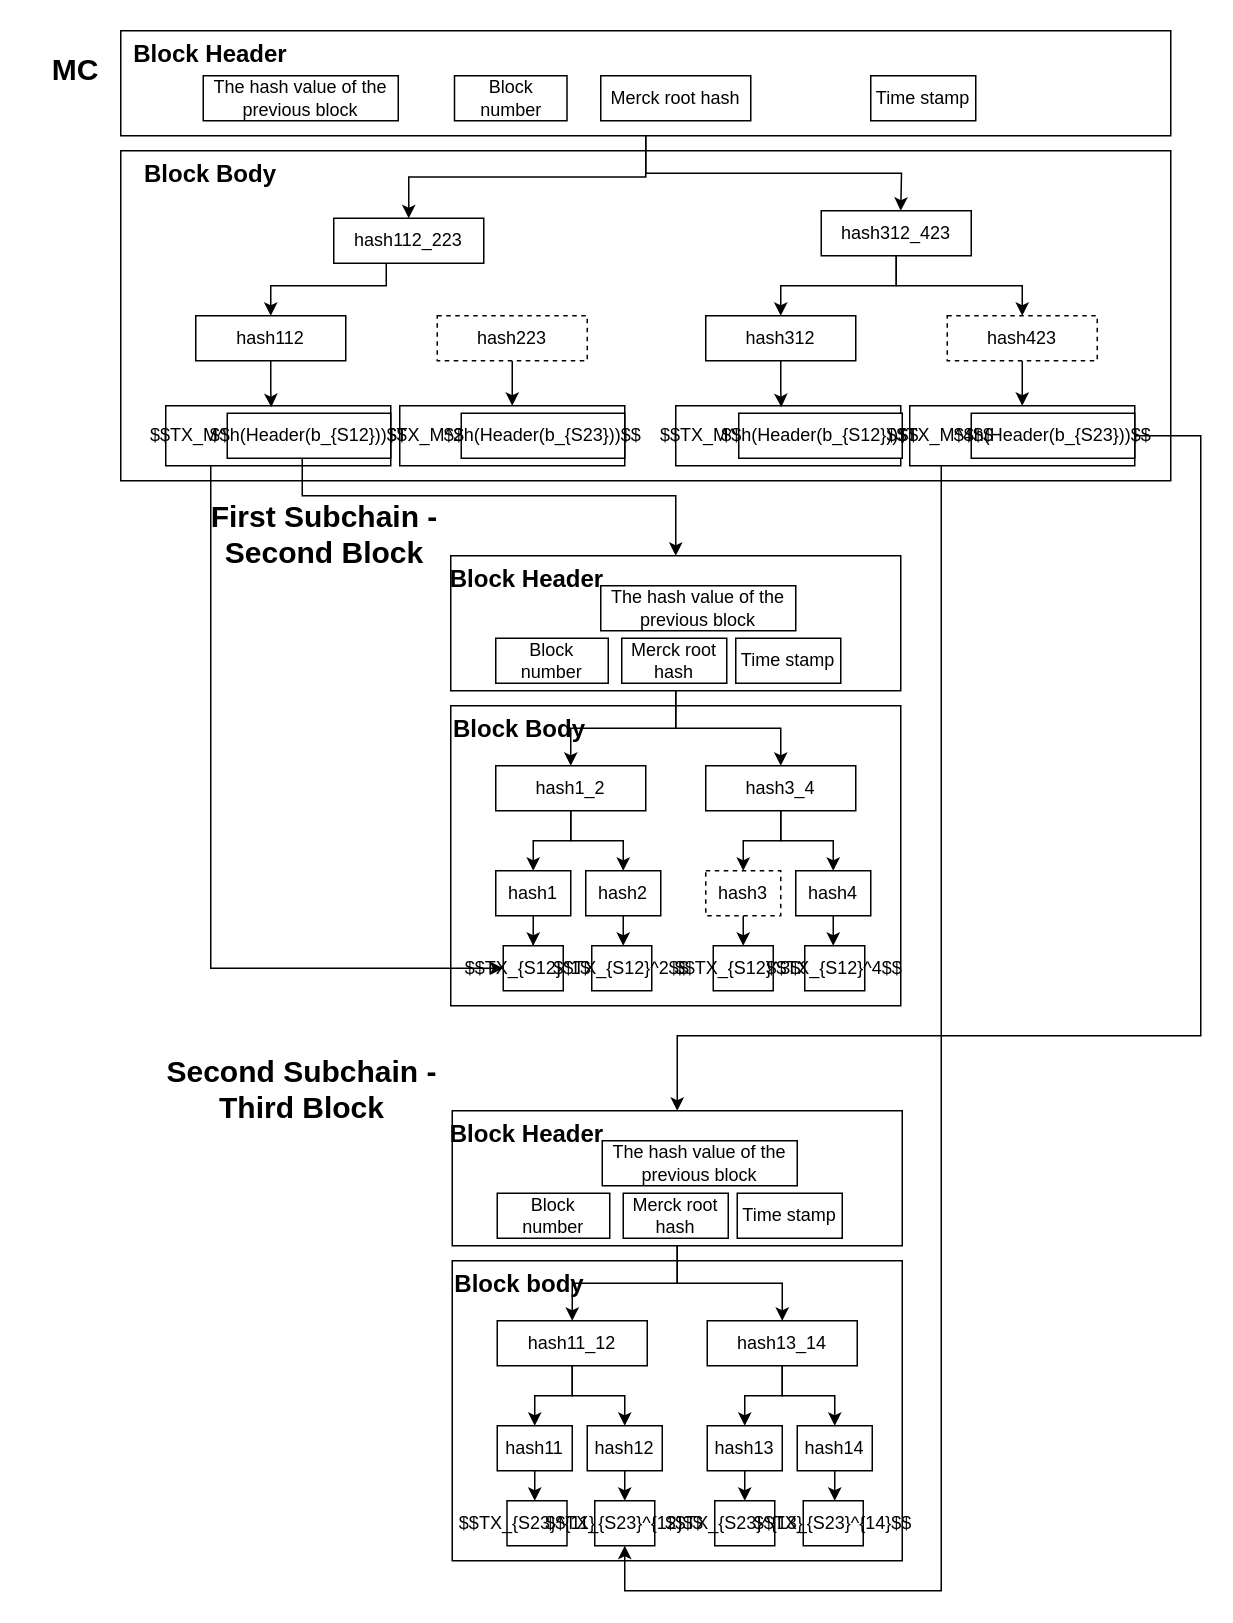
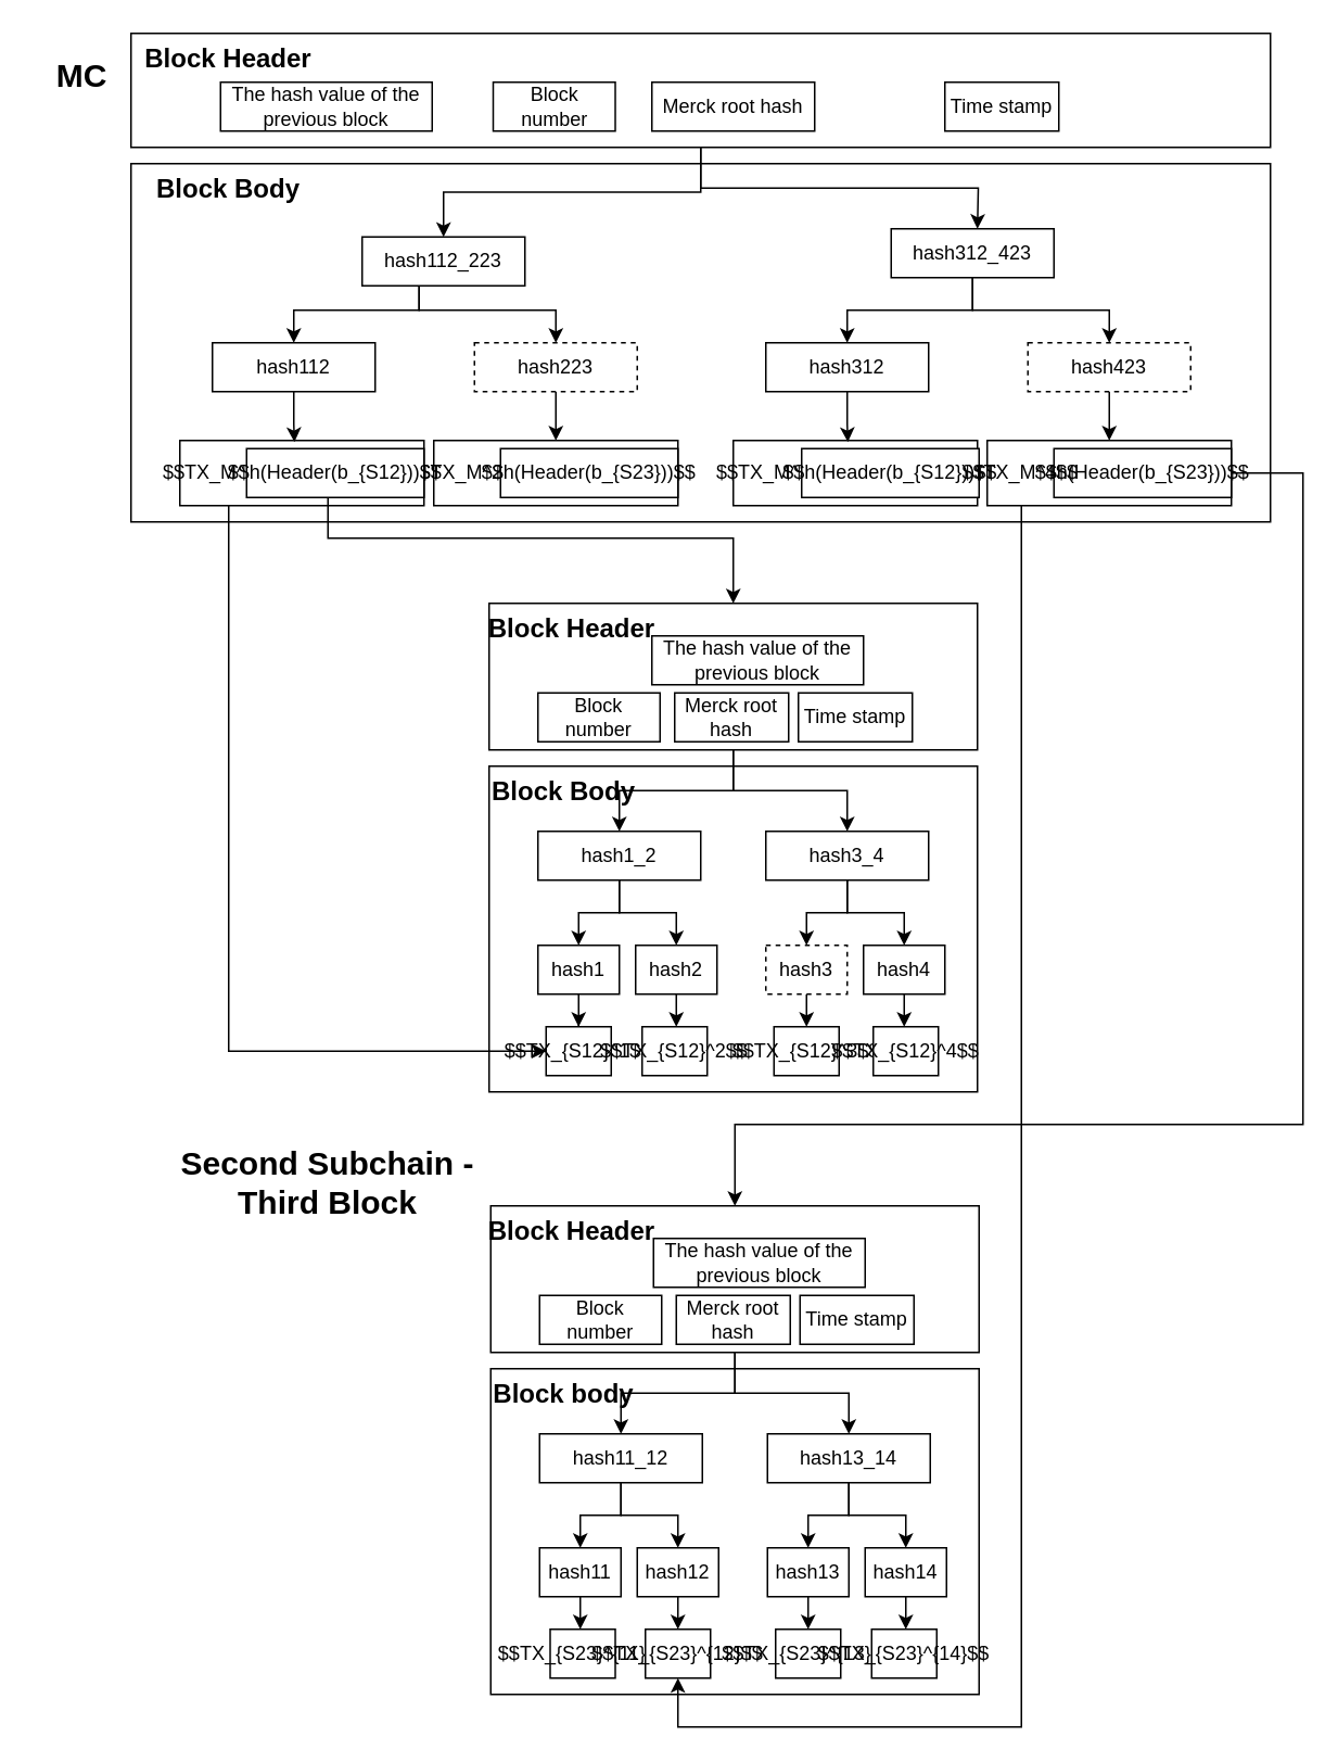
+ <mxCell id="17" style="edgeStyle=orthogonalEdgeStyle;rounded=0;orthogonalLoop=1;jettySize=auto;html=1;entryX=0.5;entryY=0;entryDx=0;entryDy=0;fontSize=11;" parent="1" source="18" target="74" edge="1"><mxGeometry relative="1" as="geometry"><Array as="points"><mxPoint x="257" y="190" /><mxPoint x="341" y="190" /></Array></mxGeometry></mxCell>
- <mxCell id="35" value="&lt;font style=&quot;font-size: 20px;&quot;&gt;&lt;b&gt;First Subchain - Second Block&lt;/b&gt;&lt;/font&gt;" style="text;html=1;strokeColor=none;fillColor=none;align=center;verticalAlign=middle;whiteSpace=wrap;rounded=0;fontSize=12;" parent="1" vertex="1"><mxGeometry x="121" y="340" width="190" height="30" as="geometry" /></mxCell>
